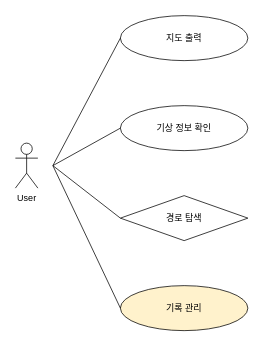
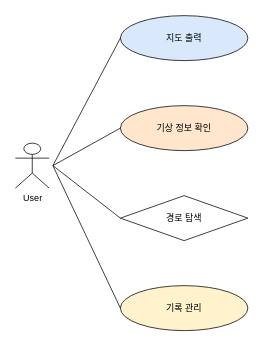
- <mxCell id="6" value="지도 출력" style="ellipse;whiteSpace=wrap;html=1;fontFamily=Helvetica;" parent="1" vertex="1"><mxGeometry x="160" y="20" width="170" height="60" as="geometry" /></mxCell>
+ <mxCell id="6" value="지도 출력" style="ellipse;whiteSpace=wrap;html=1;fontFamily=Helvetica;fillColor=#dae8fc;" parent="1" vertex="1"><mxGeometry x="160" y="20" width="170" height="60" as="geometry" /></mxCell>
- <mxCell id="4" value="기상 정보 확인" style="ellipse;whiteSpace=wrap;html=1;fontFamily=Helvetica;" parent="1" vertex="1"><mxGeometry x="160" y="140" width="170" height="60" as="geometry" /></mxCell>
+ <mxCell id="4" value="기상 정보 확인" style="ellipse;whiteSpace=wrap;html=1;fontFamily=Helvetica;fillColor=#ffe6cc;" parent="1" vertex="1"><mxGeometry x="160" y="140" width="170" height="60" as="geometry" /></mxCell>
- <mxCell id="2" value="User" style="shape=umlActor;verticalLabelPosition=bottom;labelBackgroundColor=#ffffff;verticalAlign=top;html=1;outlineConnect=0;fontFamily=Helvetica;fontStyle=0" parent="1" vertex="1"><mxGeometry x="20" y="190" width="30" height="60" as="geometry" /></mxCell>
+ <mxCell id="2" value="User" style="shape=umlActor;verticalLabelPosition=bottom;labelBackgroundColor=#ffffff;verticalAlign=top;html=1;outlineConnect=0;fontFamily=Helvetica;fontStyle=0" parent="1" vertex="1"><mxGeometry x="20" y="190" width="45" height="60" as="geometry" /></mxCell>
